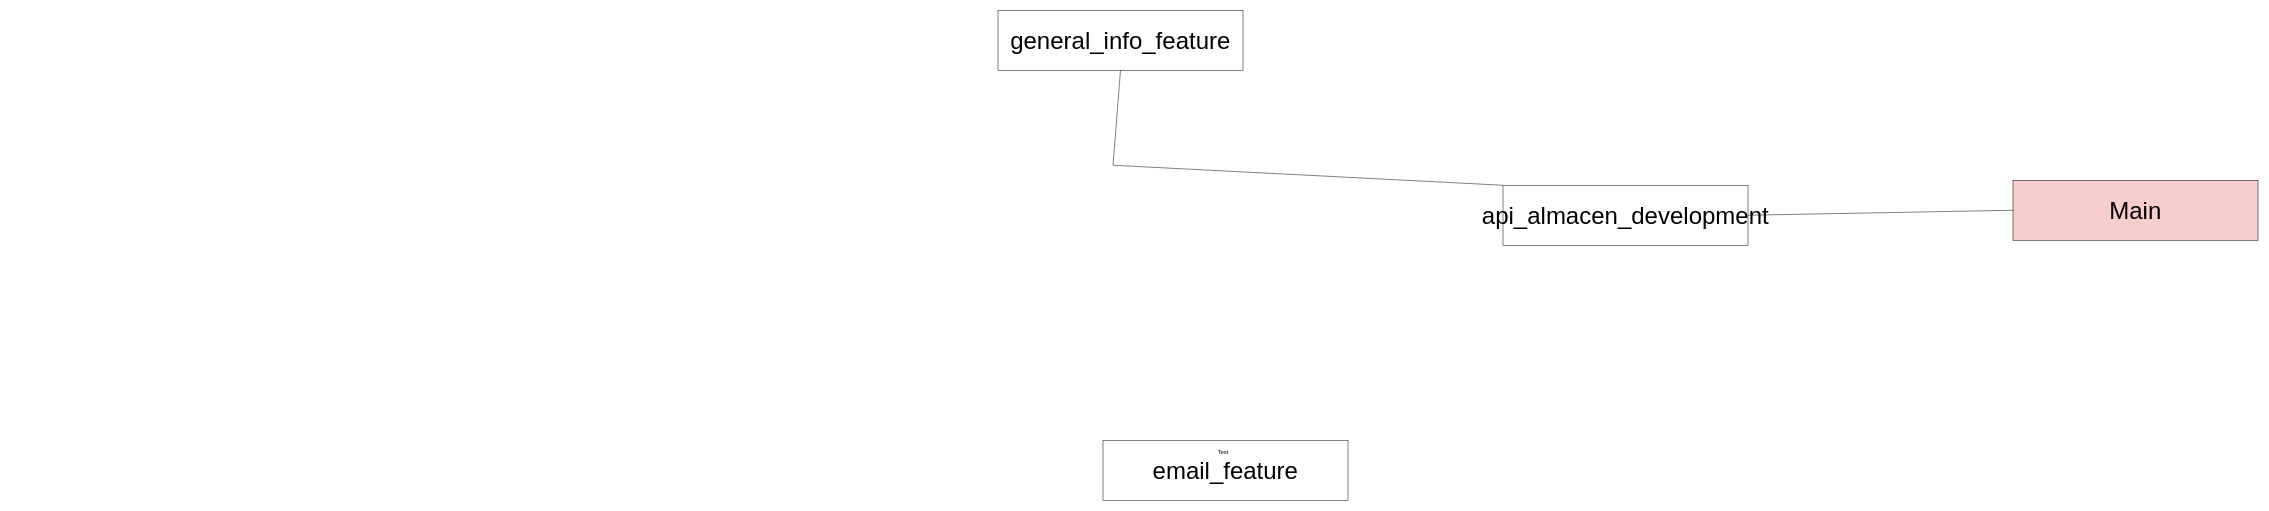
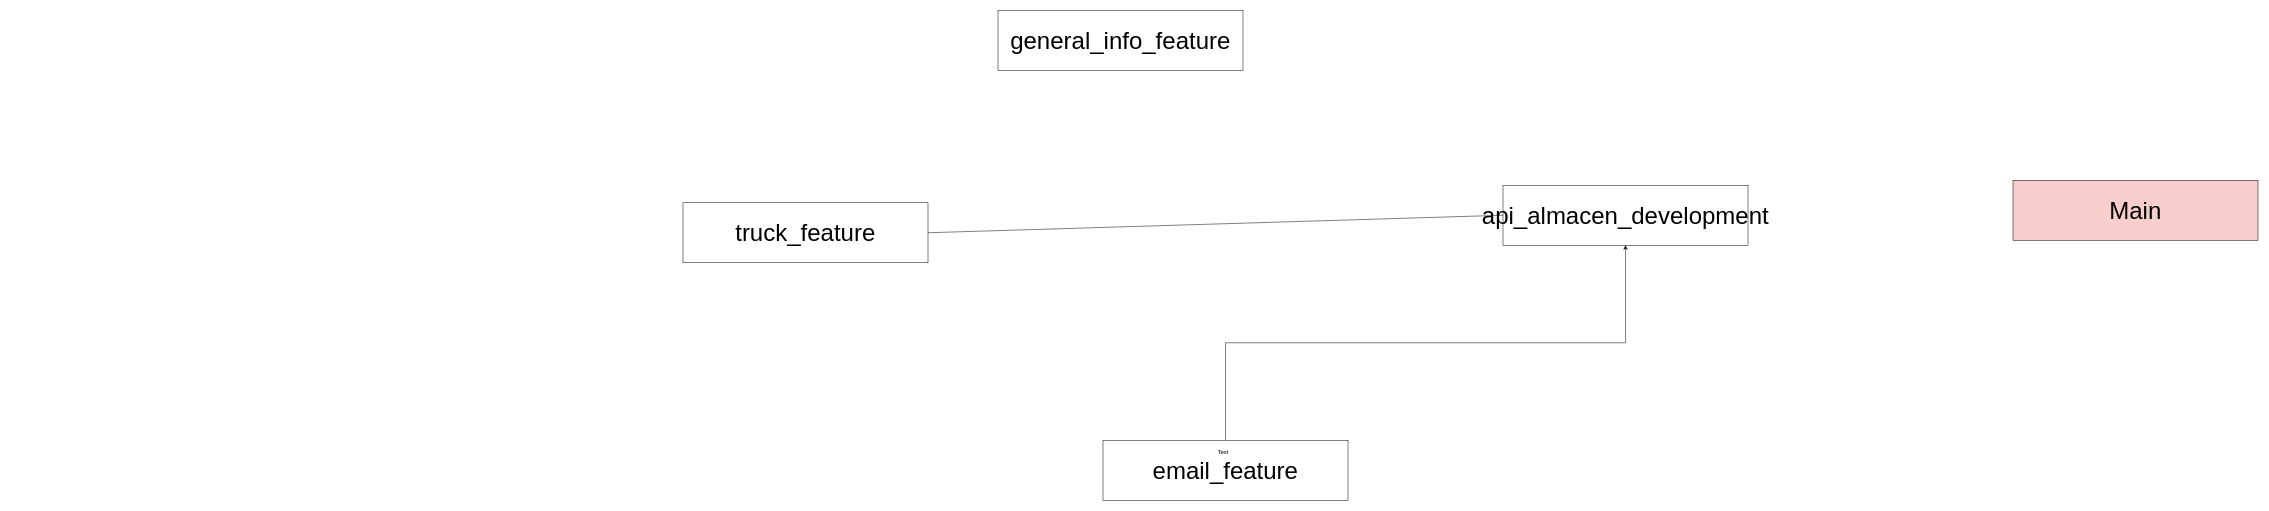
- <mxCell id="8" value="" style="endArrow=none;html=1;rounded=0;exitX=0.5;exitY=1;exitDx=0;exitDy=0;entryX=0;entryY=0;entryDx=0;entryDy=0;" parent="1" source="7" target="4" edge="1"><mxGeometry width="50" height="50" relative="1" as="geometry"><mxPoint x="1815" y="430" as="sourcePoint" /><mxPoint x="2245" y="430" as="targetPoint" /><Array as="points"><mxPoint x="2225" y="330" /></Array></mxGeometry></mxCell>
- <mxCell id="3" value="" style="endArrow=none;html=1;rounded=0;exitX=1;exitY=0.5;exitDx=0;exitDy=0;entryX=0;entryY=0.5;entryDx=0;entryDy=0;" parent="1" source="4" target="2" edge="1"><mxGeometry width="50" height="50" relative="1" as="geometry"><mxPoint x="3535" y="640" as="sourcePoint" /><mxPoint x="3965" y="640" as="targetPoint" /></mxGeometry></mxCell>
+ <mxCell id="5" value="" style="endArrow=none;html=1;rounded=0;exitX=1;exitY=0.5;exitDx=0;exitDy=0;entryX=0;entryY=0.5;entryDx=0;entryDy=0;" parent="1" source="6" target="4" edge="1"><mxGeometry width="50" height="50" relative="1" as="geometry"><mxPoint x="2195" y="430" as="sourcePoint" /><mxPoint x="2665" y="430" as="targetPoint" /></mxGeometry></mxCell>
+ <mxCell id="6" value="&lt;font style=&quot;font-size: 48px;&quot;&gt;truck_feature&lt;br&gt;&lt;/font&gt;" style="rounded=0;whiteSpace=wrap;html=1;" parent="1" vertex="1"><mxGeometry x="1365" y="405" width="490" height="120" as="geometry" /></mxCell>
+ <mxCell id="10" style="edgeStyle=orthogonalEdgeStyle;rounded=0;orthogonalLoop=1;jettySize=auto;html=1;exitX=0.5;exitY=0;exitDx=0;exitDy=0;entryX=0.5;entryY=1;entryDx=0;entryDy=0;" parent="1" source="11" target="4" edge="1"><mxGeometry relative="1" as="geometry"><mxPoint x="2175" y="580" as="targetPoint" /></mxGeometry></mxCell>
